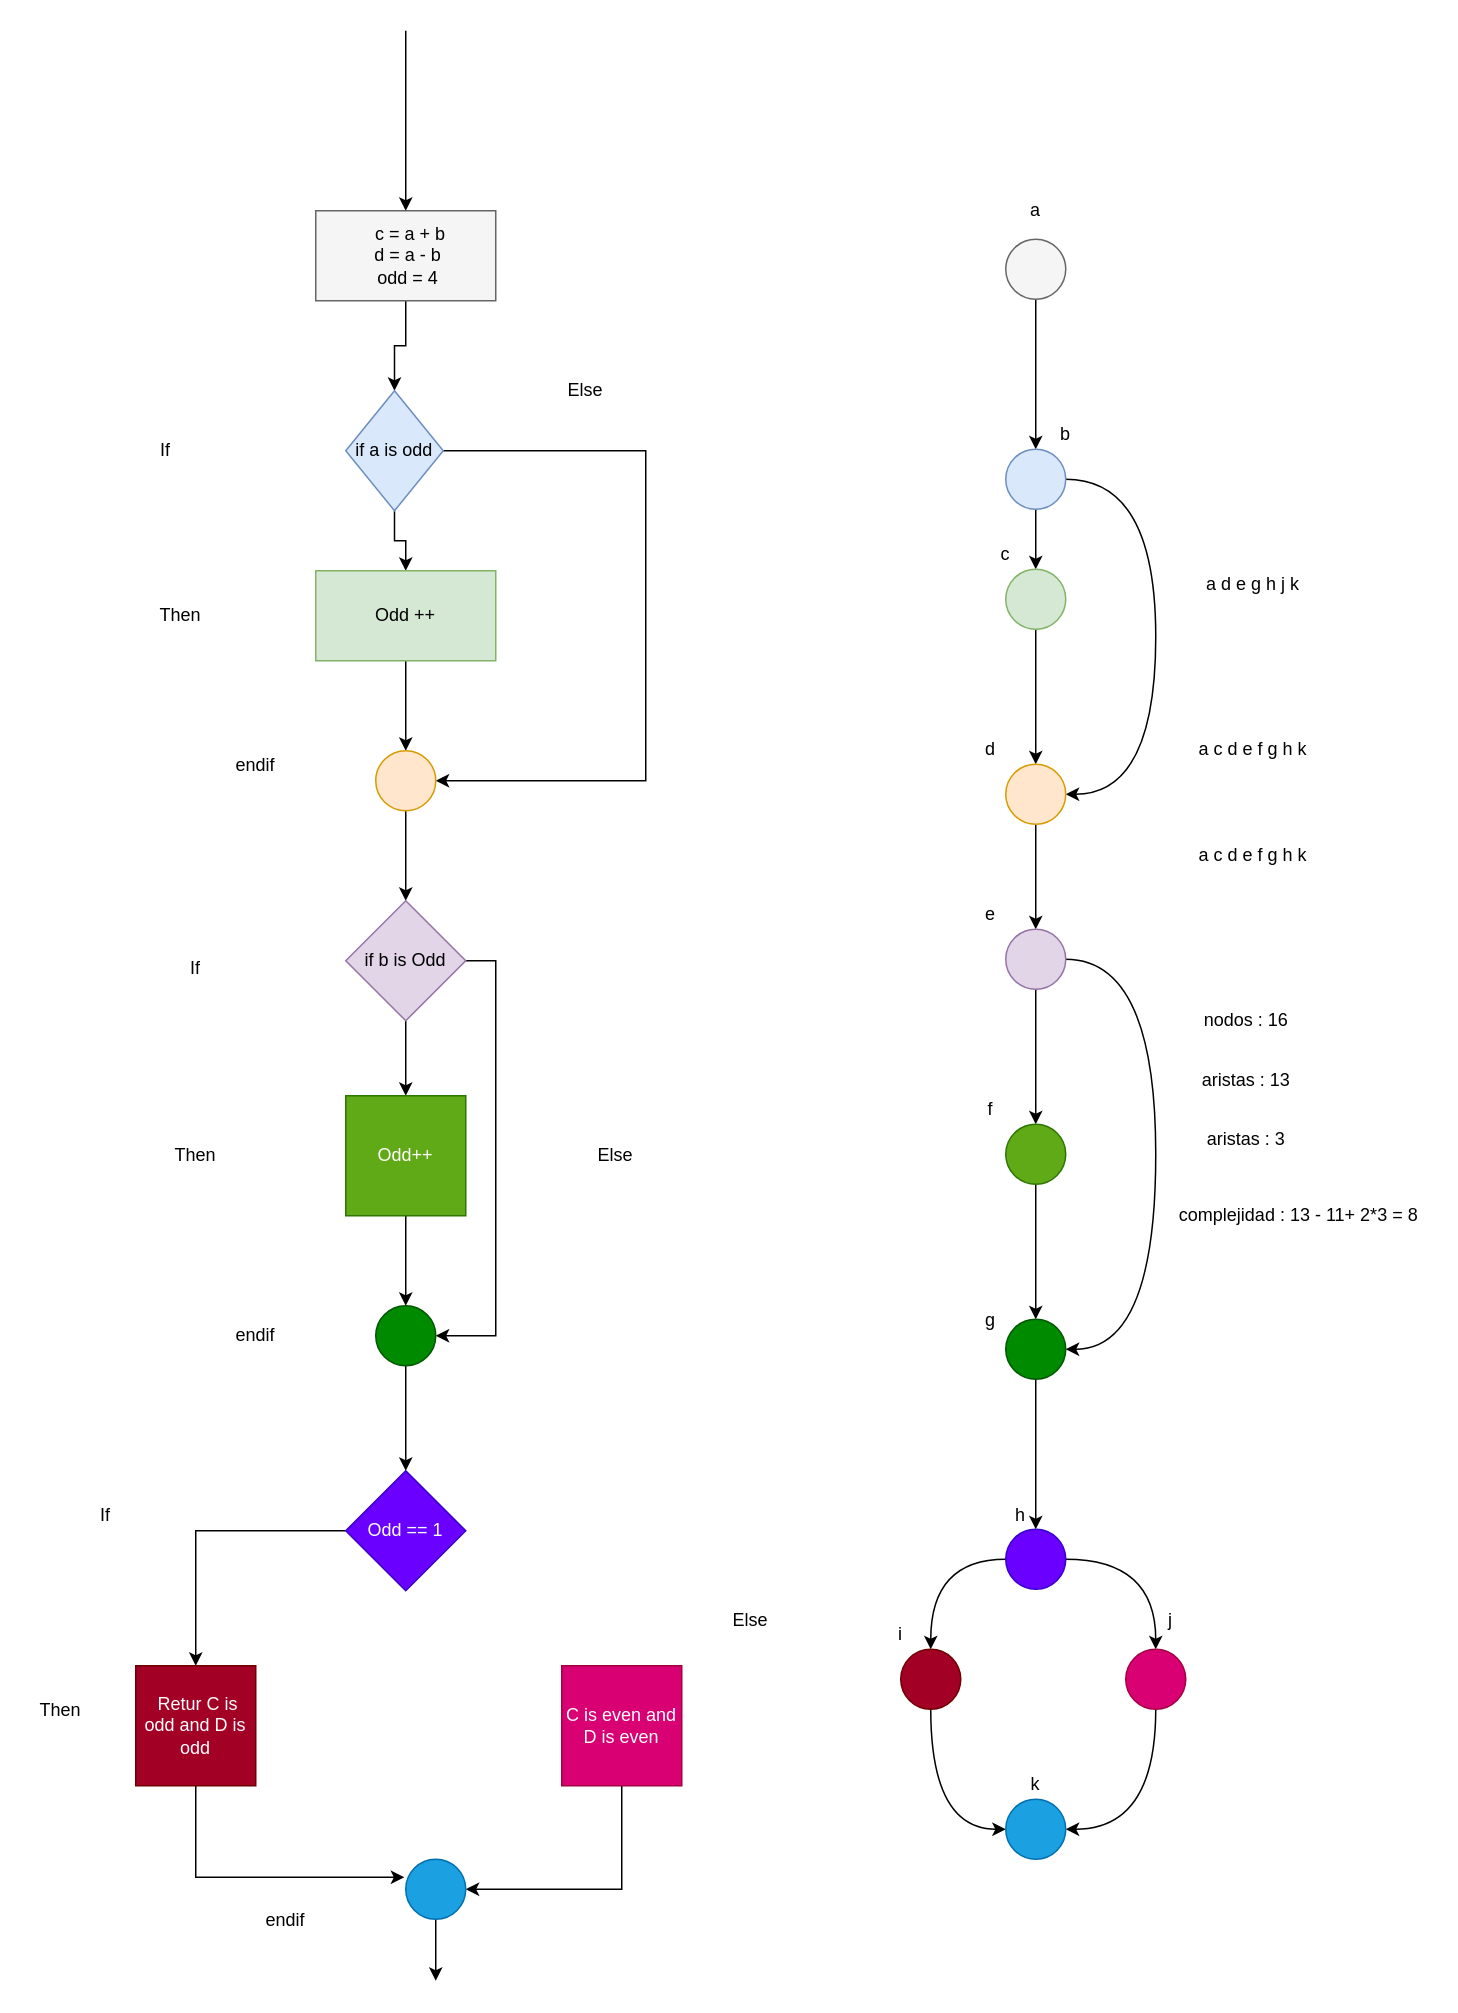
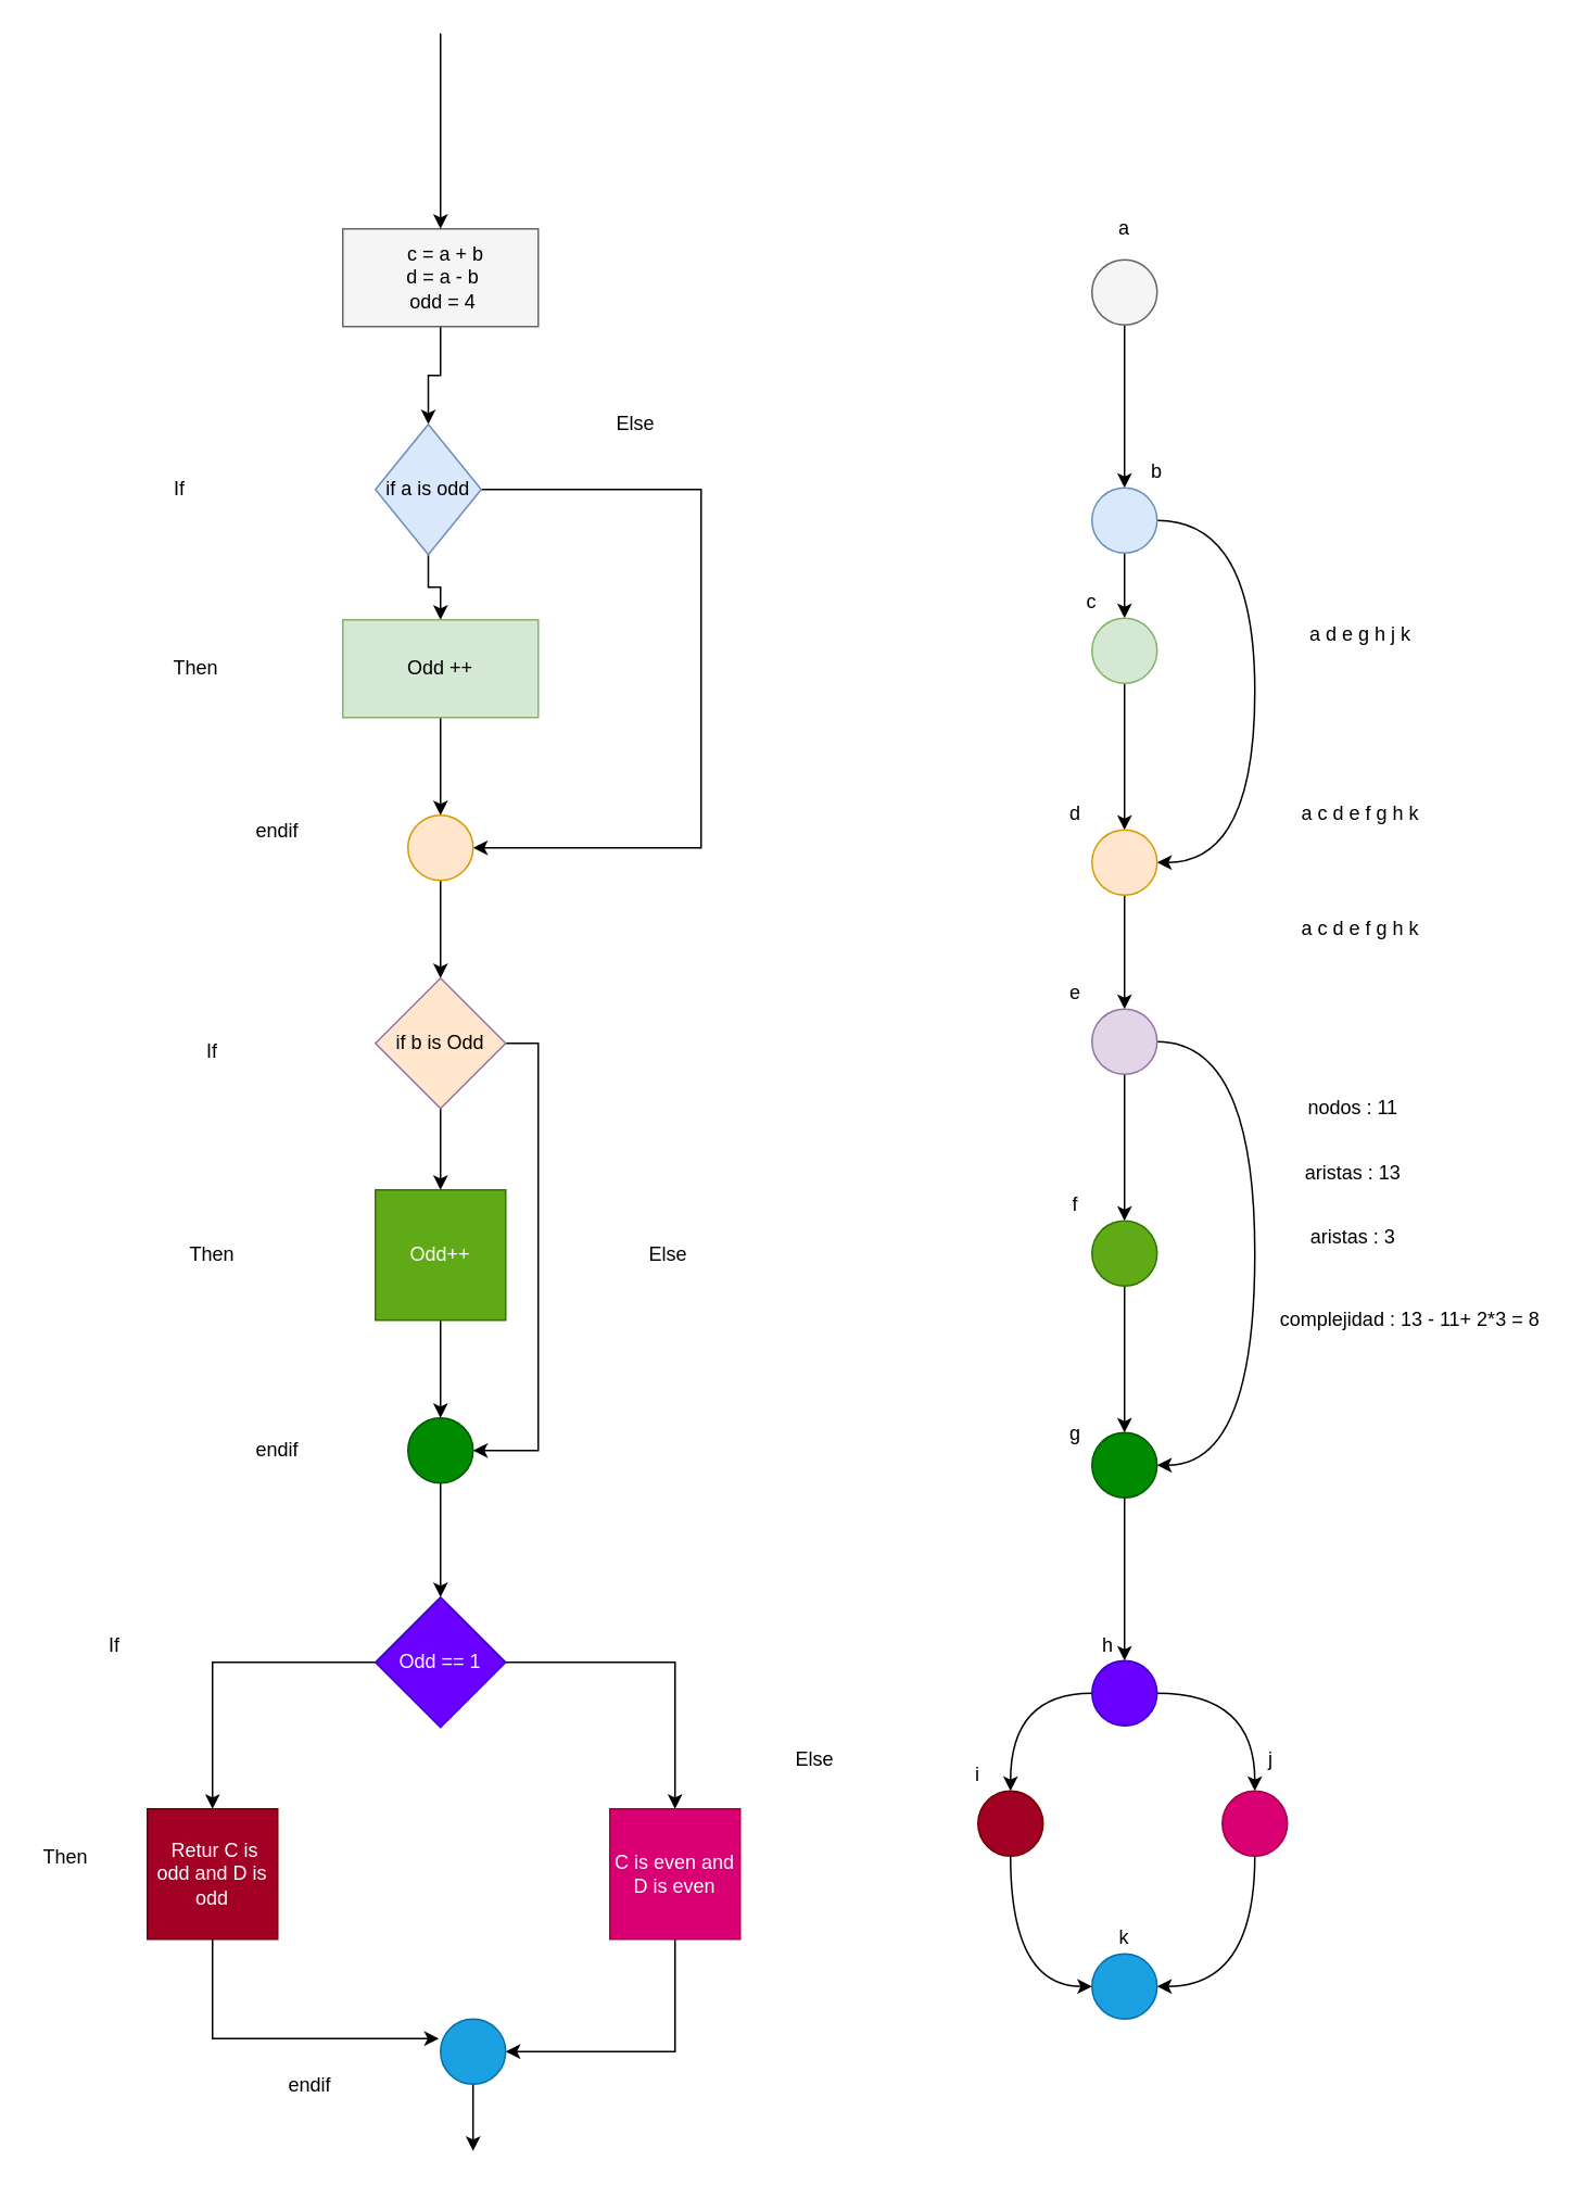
- <mxCell id="14" value="if b is Odd" style="rhombus;whiteSpace=wrap;html=1;fillColor=#e1d5e7;strokeColor=#9673a6;" parent="1" vertex="1"><mxGeometry x="230" y="600" width="80" height="80" as="geometry" /></mxCell>
+ <mxCell id="14" value="if b is Odd" style="rhombus;whiteSpace=wrap;html=1;fillColor=#ffe6cc;strokeColor=#9673a6;" parent="1" vertex="1"><mxGeometry x="230" y="600" width="80" height="80" as="geometry" /></mxCell>
- <mxCell id="79" value="nodos : 16" style="text;html=1;align=center;verticalAlign=middle;resizable=0;points=[];autosize=1;strokeColor=none;" vertex="1" parent="1"><mxGeometry x="795" y="670" width="70" height="20" as="geometry" /></mxCell>
+ <mxCell id="79" value="nodos : 11" style="text;html=1;align=center;verticalAlign=middle;resizable=0;points=[];autosize=1;strokeColor=none;" vertex="1" parent="1"><mxGeometry x="795" y="670" width="70" height="20" as="geometry" /></mxCell>
+ <mxCell id="19" style="edgeStyle=orthogonalEdgeStyle;rounded=0;orthogonalLoop=1;jettySize=auto;html=1;exitX=1;exitY=0.5;exitDx=0;exitDy=0;entryX=0.5;entryY=0;entryDx=0;entryDy=0;" parent="1" source="21" target="25" edge="1"><mxGeometry relative="1" as="geometry" /></mxCell>
